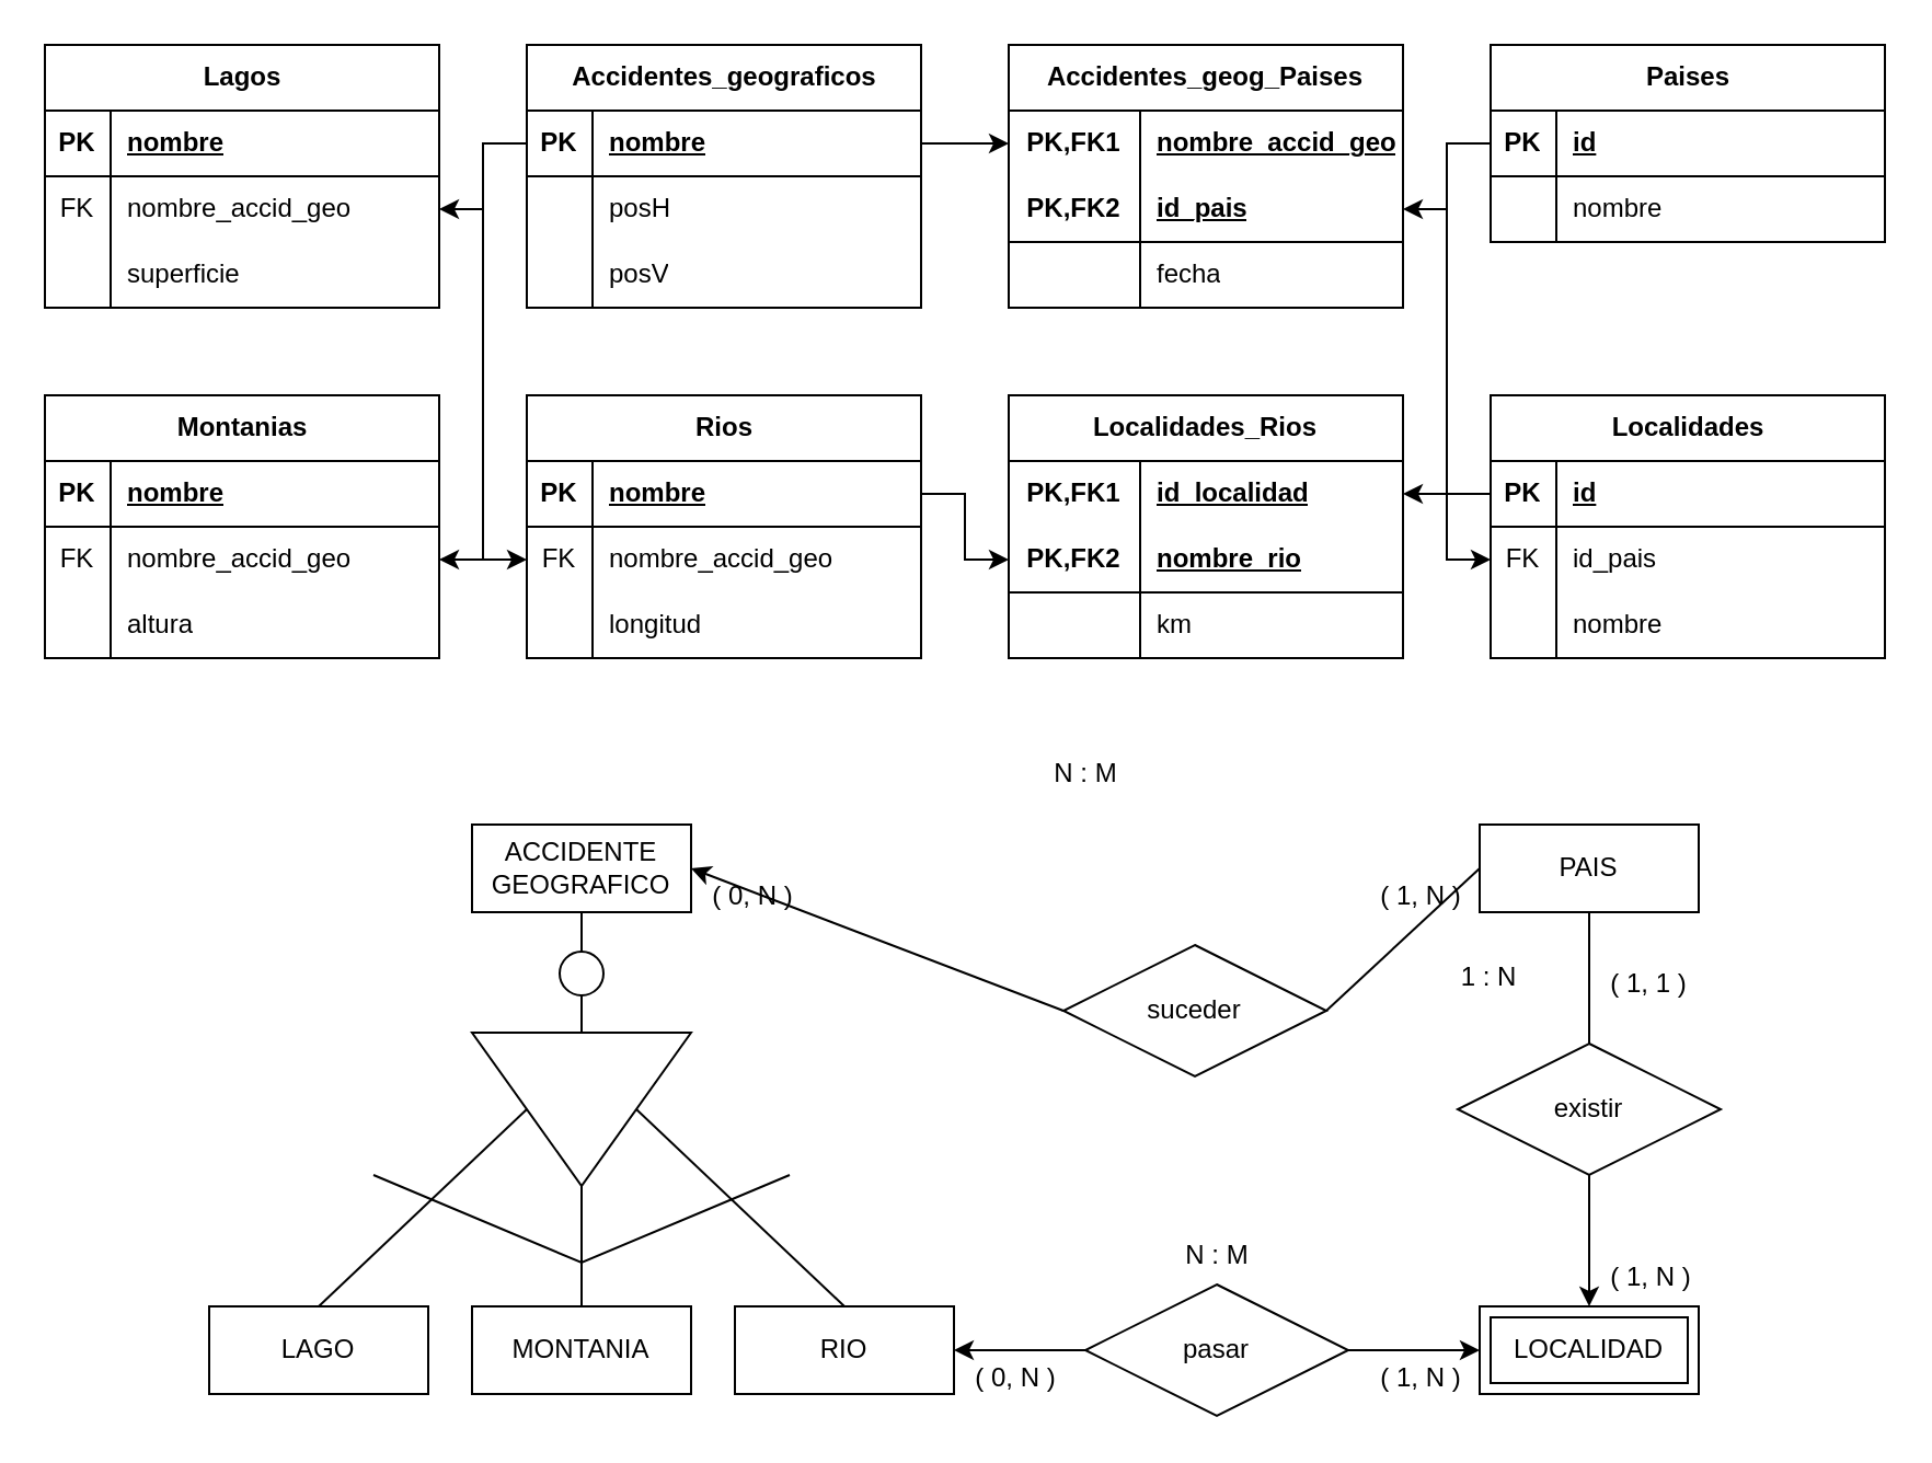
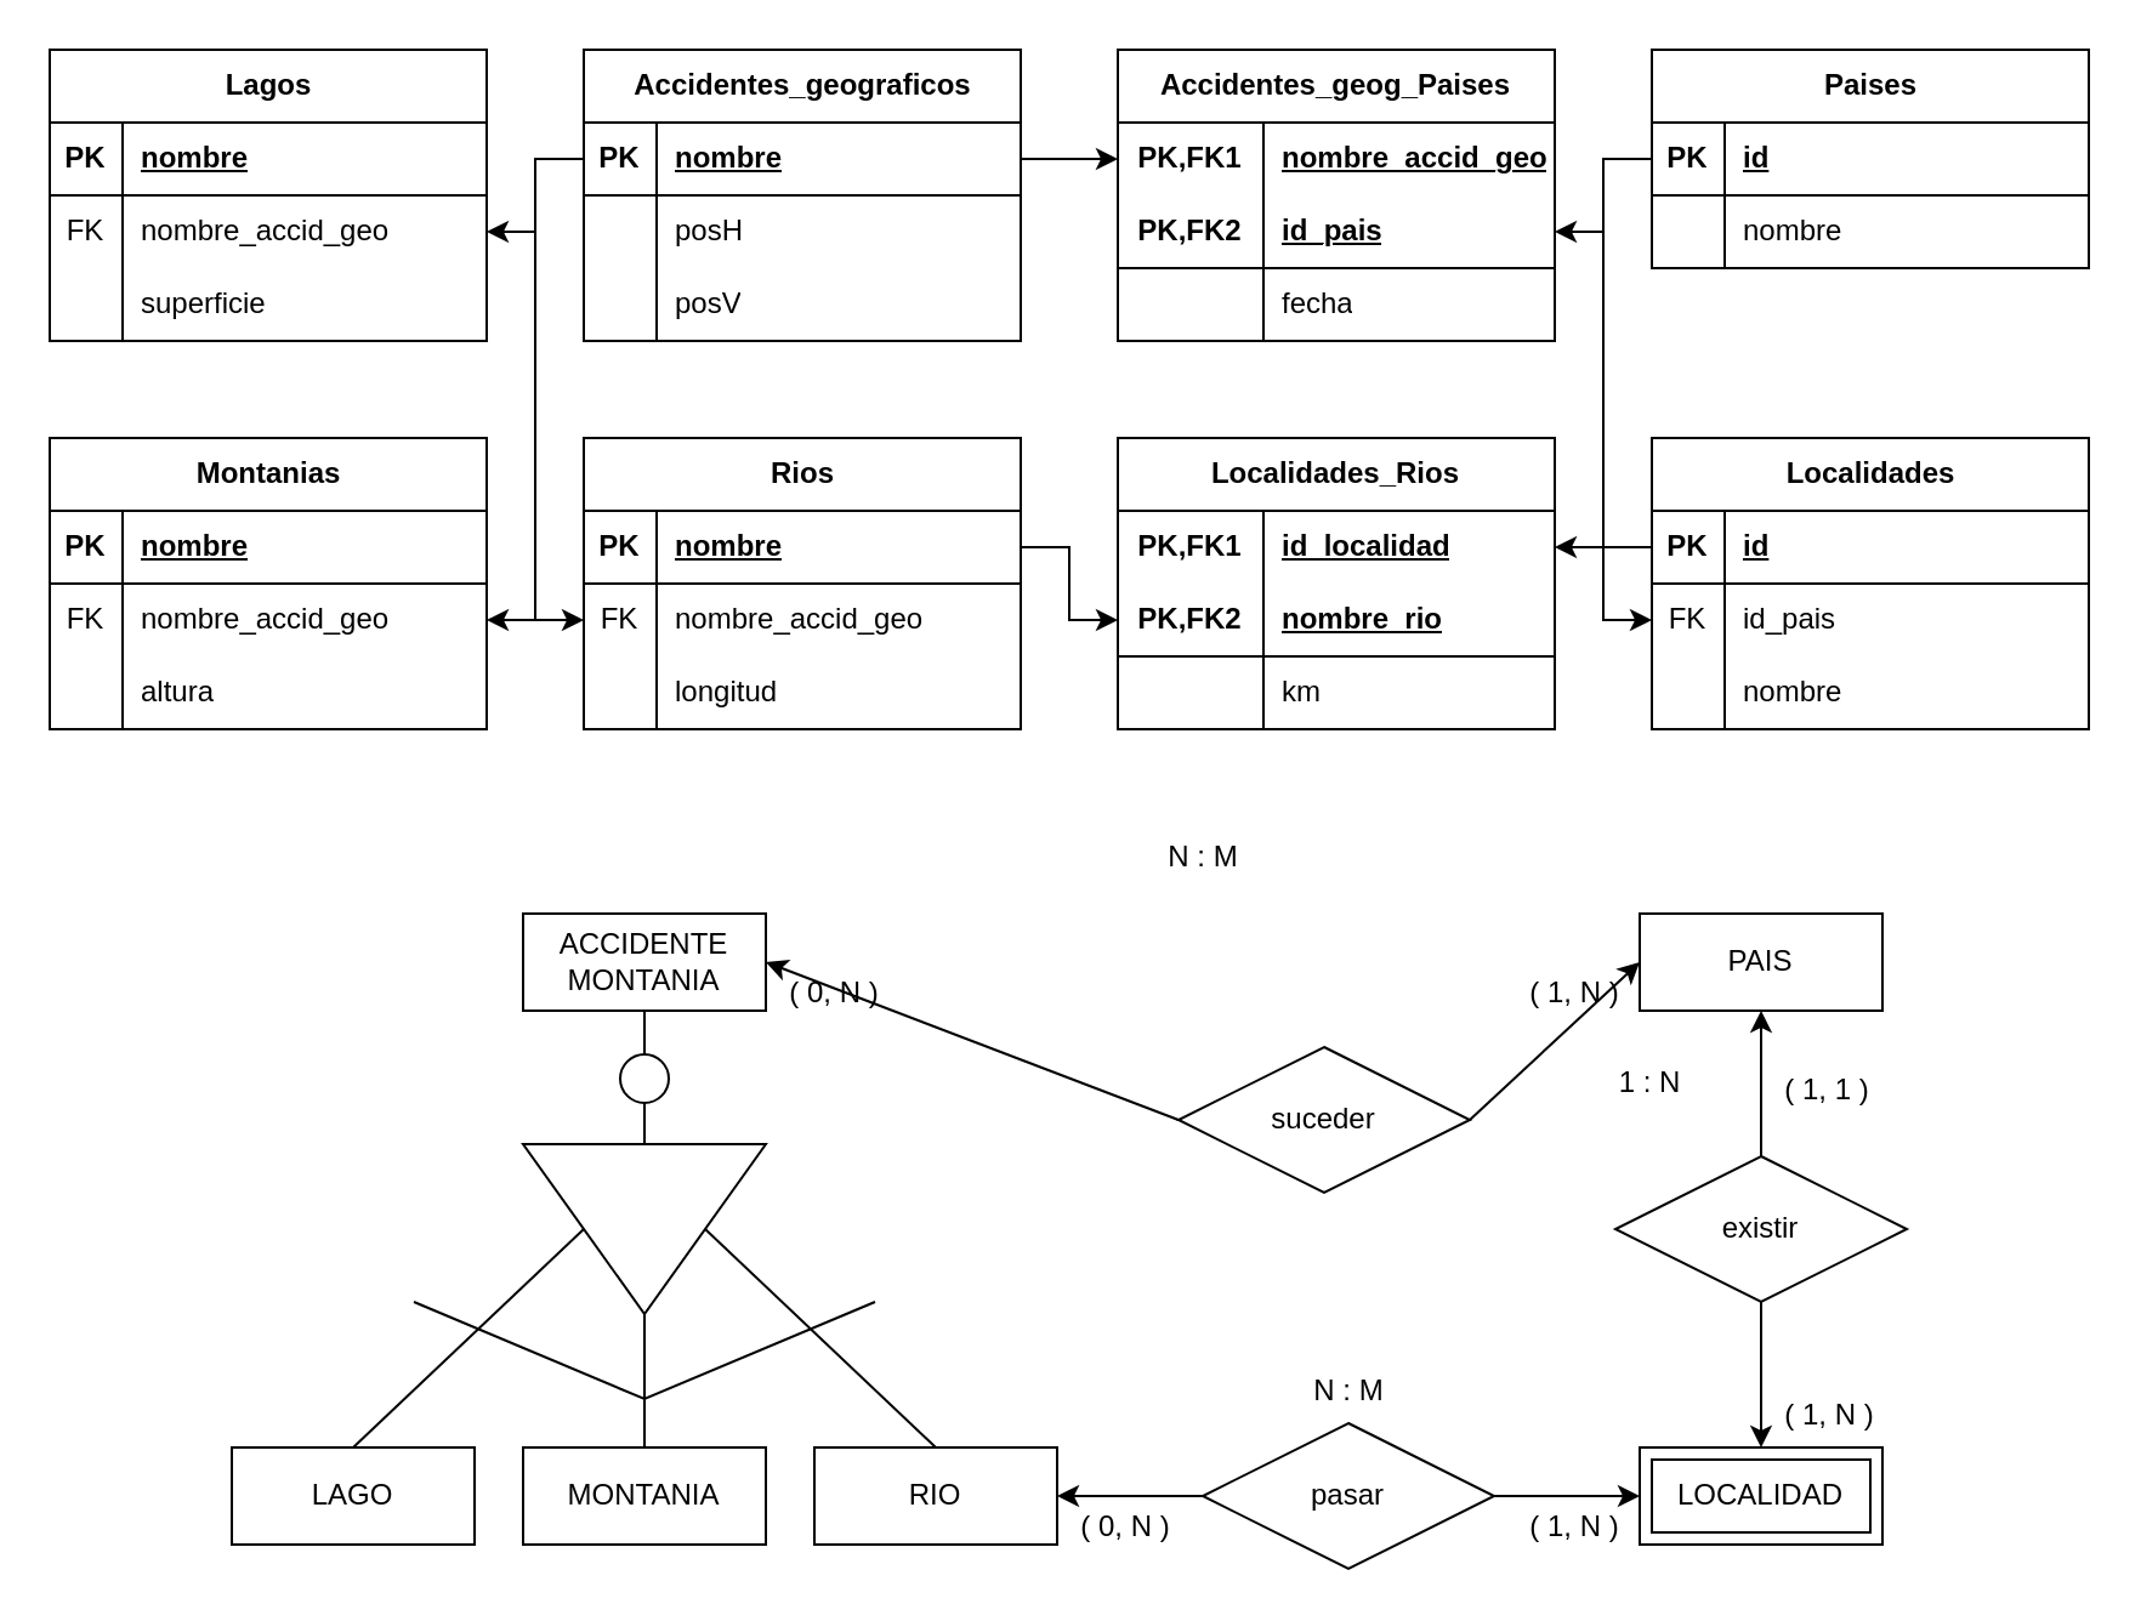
- <mxCell id="12" value="ACCIDENTE GEOGRAFICO" style="whiteSpace=wrap;html=1;align=center;" parent="1" vertex="1"><mxGeometry x="215" y="376" width="100" height="40" as="geometry" /></mxCell>
+ <mxCell id="12" value="ACCIDENTE MONTANIA" style="whiteSpace=wrap;html=1;align=center;" parent="1" vertex="1"><mxGeometry x="215" y="376" width="100" height="40" as="geometry" /></mxCell>
- <mxCell id="65" value="" style="endArrow=none;html=1;rounded=0;exitX=1;exitY=0.5;exitDx=0;exitDy=0;entryX=0;entryY=0.5;entryDx=0;entryDy=0;" parent="1" source="63" target="62" edge="1"><mxGeometry width="50" height="50" relative="1" as="geometry"><mxPoint x="536" y="489" as="sourcePoint" /><mxPoint x="586" y="439" as="targetPoint" /></mxGeometry></mxCell>
+ <mxCell id="65" value="" style="endArrow=classic;html=1;rounded=0;exitX=1;exitY=0.5;exitDx=0;exitDy=0;entryX=0;entryY=0.5;entryDx=0;entryDy=0;" parent="1" source="63" target="62" edge="1"><mxGeometry width="50" height="50" relative="1" as="geometry"><mxPoint x="536" y="489" as="sourcePoint" /><mxPoint x="586" y="439" as="targetPoint" /></mxGeometry></mxCell>
- <mxCell id="91" value="" style="endArrow=none;html=1;rounded=0;entryX=0.5;entryY=1;entryDx=0;entryDy=0;exitX=0.5;exitY=0;exitDx=0;exitDy=0;" parent="1" source="88" target="62" edge="1"><mxGeometry width="50" height="50" relative="1" as="geometry"><mxPoint x="745" y="545" as="sourcePoint" /><mxPoint x="795" y="495" as="targetPoint" /></mxGeometry></mxCell>
+ <mxCell id="91" value="" style="endArrow=classic;html=1;rounded=0;entryX=0.5;entryY=1;entryDx=0;entryDy=0;exitX=0.5;exitY=0;exitDx=0;exitDy=0;" parent="1" source="88" target="62" edge="1"><mxGeometry width="50" height="50" relative="1" as="geometry"><mxPoint x="745" y="545" as="sourcePoint" /><mxPoint x="795" y="495" as="targetPoint" /></mxGeometry></mxCell>
